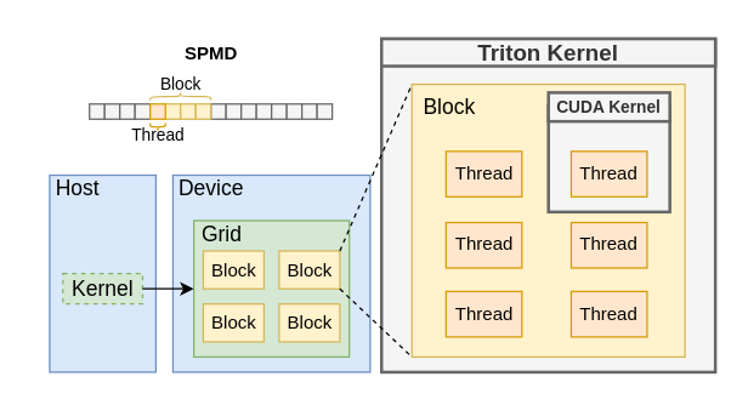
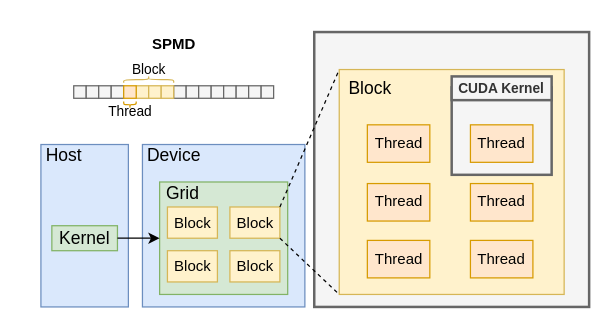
- <mxCell id="24" value="Triton Kernel" style="text;html=1;align=center;verticalAlign=middle;whiteSpace=wrap;rounded=0;fontSize=15;fontStyle=1;fillColor=#f5f5f5;fontColor=#333333;strokeColor=#666666;strokeWidth=2;" vertex="1" parent="1"><mxGeometry x="251" y="25" width="220" height="18" as="geometry" /></mxCell>
- <mxCell id="6" value="&lt;font style=&quot;font-size: 14px;&quot;&gt;Kernel&lt;/font&gt;" style="rounded=0;whiteSpace=wrap;html=1;fillColor=#d5e8d4;strokeColor=#82b366;fontSize=14;dashed=1;" parent="1" vertex="1"><mxGeometry x="41" y="180" width="52.5" height="20" as="geometry" /></mxCell>
+ <mxCell id="6" value="&lt;font style=&quot;font-size: 14px;&quot;&gt;Kernel&lt;/font&gt;" style="rounded=0;whiteSpace=wrap;html=1;fillColor=#d5e8d4;strokeColor=#82b366;fontSize=14;" parent="1" vertex="1"><mxGeometry x="41" y="180" width="52.5" height="20" as="geometry" /></mxCell>
